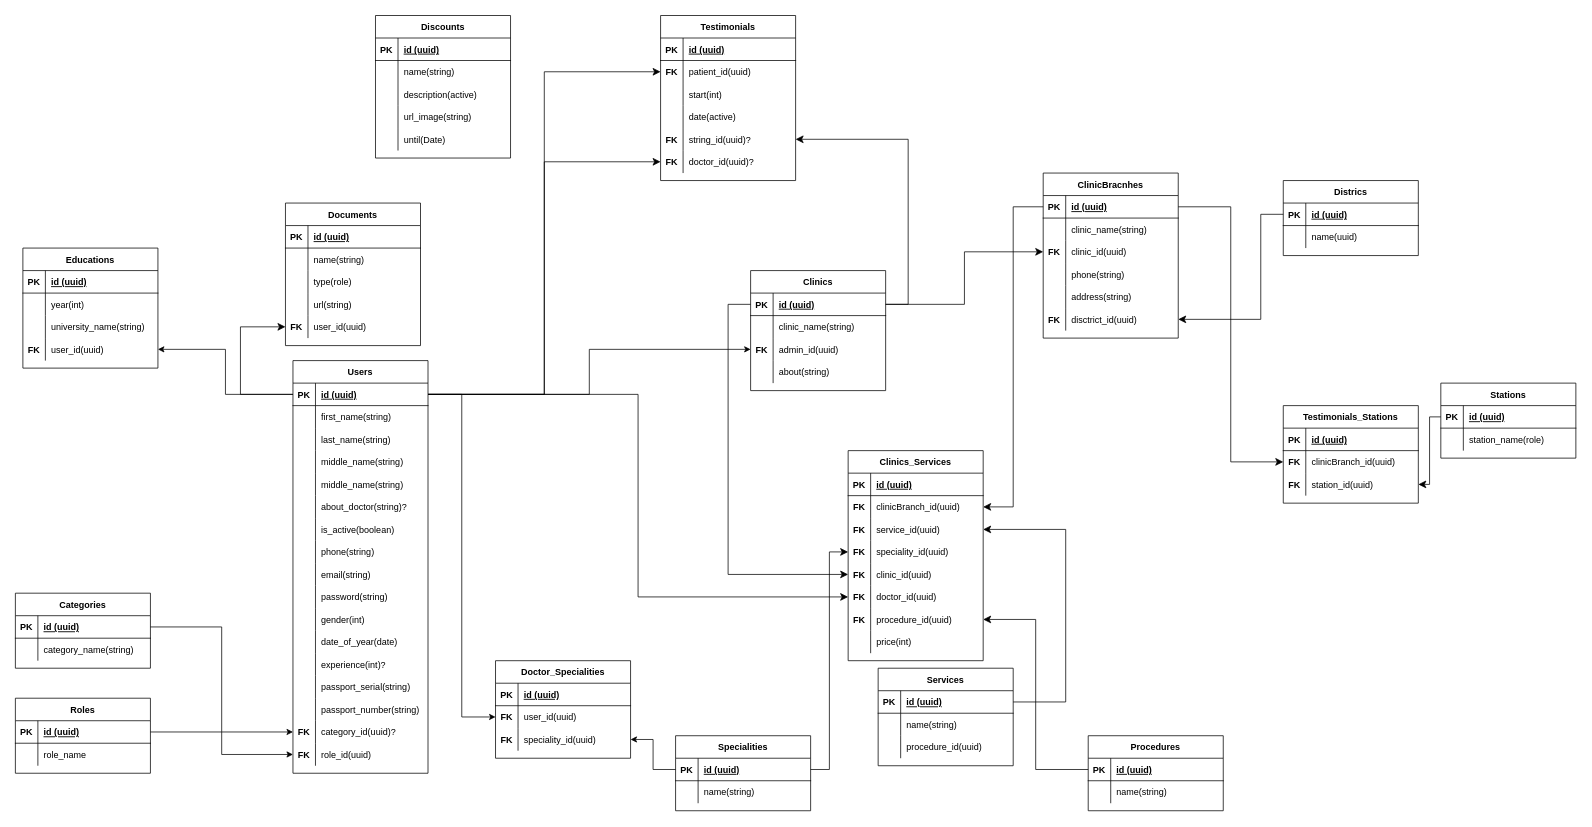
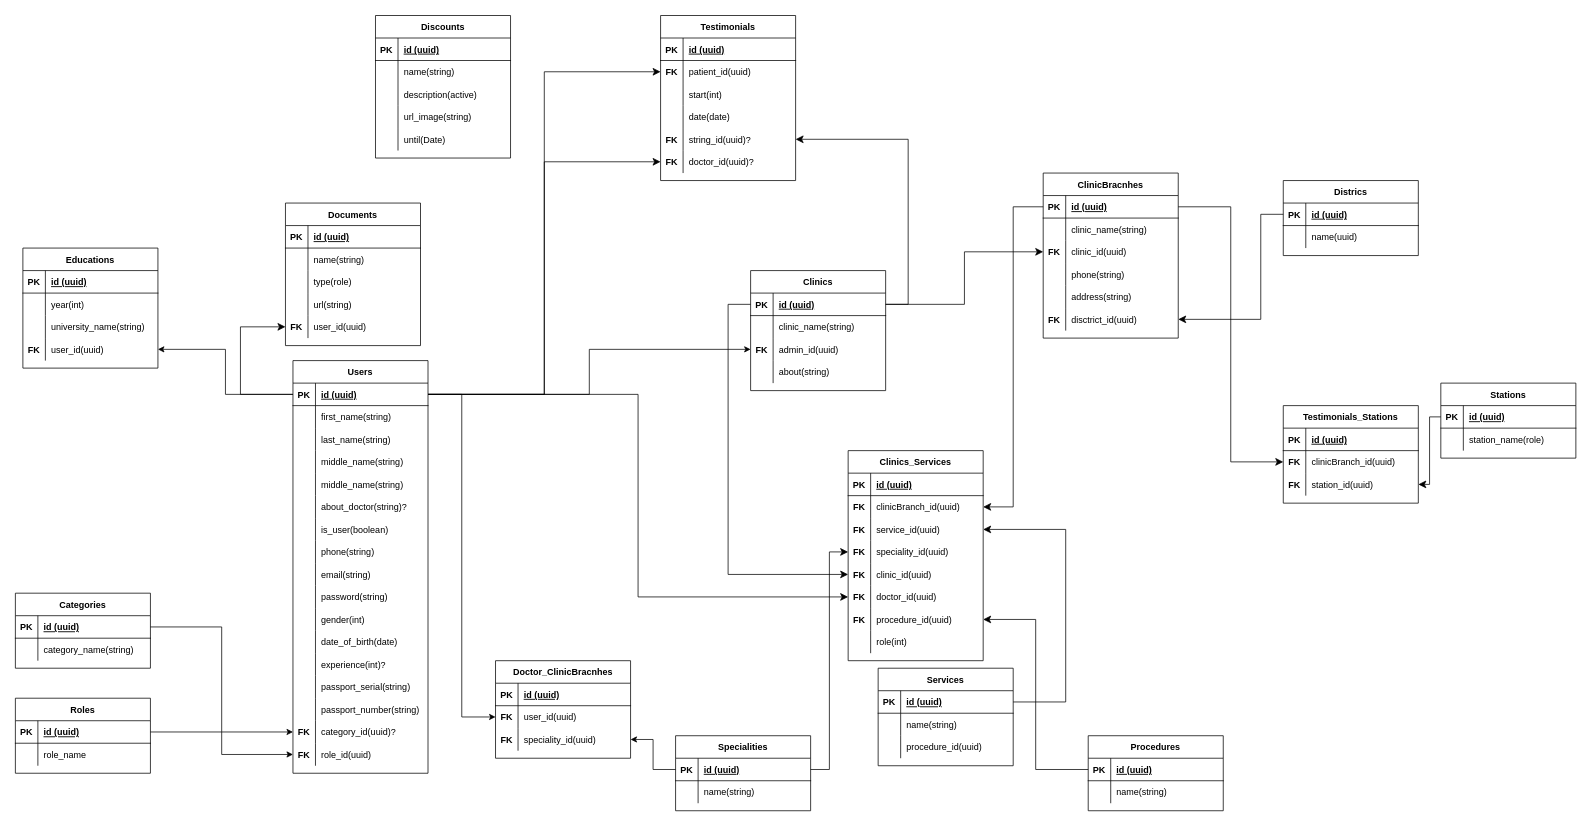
- <mxCell id="137" value="date(active)" style="shape=partialRectangle;connectable=0;fillColor=none;top=0;left=0;bottom=0;right=0;align=left;spacingLeft=6;overflow=hidden;" parent="135" vertex="1"><mxGeometry x="30" width="150" height="30" as="geometry"><mxRectangle width="150" height="30" as="alternateBounds" /></mxGeometry></mxCell>
+ <mxCell id="137" value="date(date)" style="shape=partialRectangle;connectable=0;fillColor=none;top=0;left=0;bottom=0;right=0;align=left;spacingLeft=6;overflow=hidden;" parent="135" vertex="1"><mxGeometry x="30" width="150" height="30" as="geometry"><mxRectangle width="150" height="30" as="alternateBounds" /></mxGeometry></mxCell>
- <mxCell id="23" value="is_active(boolean)" style="shape=partialRectangle;connectable=0;fillColor=none;top=0;left=0;bottom=0;right=0;align=left;spacingLeft=6;overflow=hidden;" vertex="1" parent="21"><mxGeometry x="30" width="150" height="30" as="geometry"><mxRectangle width="150" height="30" as="alternateBounds" /></mxGeometry></mxCell>
+ <mxCell id="23" value="is_user(boolean)" style="shape=partialRectangle;connectable=0;fillColor=none;top=0;left=0;bottom=0;right=0;align=left;spacingLeft=6;overflow=hidden;" vertex="1" parent="21"><mxGeometry x="30" width="150" height="30" as="geometry"><mxRectangle width="150" height="30" as="alternateBounds" /></mxGeometry></mxCell>
- <mxCell id="38" value="date_of_year(date)" style="shape=partialRectangle;connectable=0;fillColor=none;top=0;left=0;bottom=0;right=0;align=left;spacingLeft=6;overflow=hidden;" parent="36" vertex="1"><mxGeometry x="30" width="150" height="30" as="geometry"><mxRectangle width="150" height="30" as="alternateBounds" /></mxGeometry></mxCell>
+ <mxCell id="38" value="date_of_birth(date)" style="shape=partialRectangle;connectable=0;fillColor=none;top=0;left=0;bottom=0;right=0;align=left;spacingLeft=6;overflow=hidden;" parent="36" vertex="1"><mxGeometry x="30" width="150" height="30" as="geometry"><mxRectangle width="150" height="30" as="alternateBounds" /></mxGeometry></mxCell>
- <mxCell id="220" value="price(int)" style="shape=partialRectangle;connectable=0;fillColor=none;top=0;left=0;bottom=0;right=0;align=left;spacingLeft=6;overflow=hidden;" vertex="1" parent="218"><mxGeometry x="30" width="150" height="30" as="geometry"><mxRectangle width="150" height="30" as="alternateBounds" /></mxGeometry></mxCell>
+ <mxCell id="220" value="role(int)" style="shape=partialRectangle;connectable=0;fillColor=none;top=0;left=0;bottom=0;right=0;align=left;spacingLeft=6;overflow=hidden;" vertex="1" parent="218"><mxGeometry x="30" width="150" height="30" as="geometry"><mxRectangle width="150" height="30" as="alternateBounds" /></mxGeometry></mxCell>
- <mxCell id="174" value="Doctor_Specialities" style="shape=table;startSize=30;container=1;collapsible=1;childLayout=tableLayout;fixedRows=1;rowLines=0;fontStyle=1;align=center;resizeLast=1;" parent="1" vertex="1"><mxGeometry x="660" y="880" width="180" height="130.0" as="geometry" /></mxCell>
+ <mxCell id="174" value="Doctor_ClinicBracnhes" style="shape=table;startSize=30;container=1;collapsible=1;childLayout=tableLayout;fixedRows=1;rowLines=0;fontStyle=1;align=center;resizeLast=1;" parent="1" vertex="1"><mxGeometry x="660" y="880" width="180" height="130.0" as="geometry" /></mxCell>
